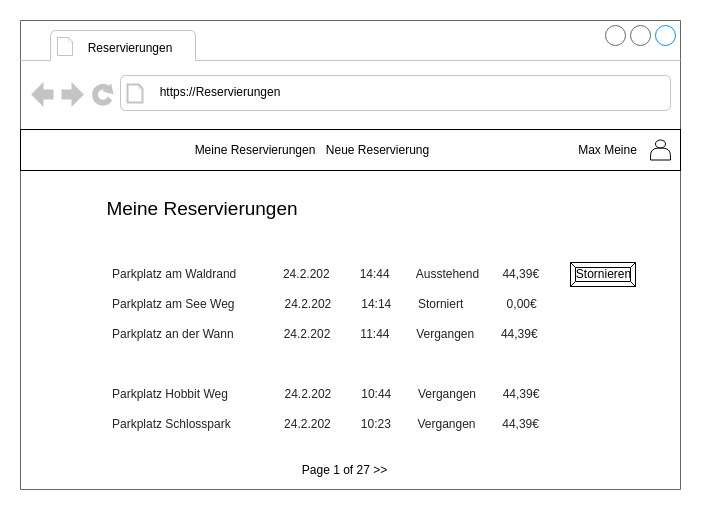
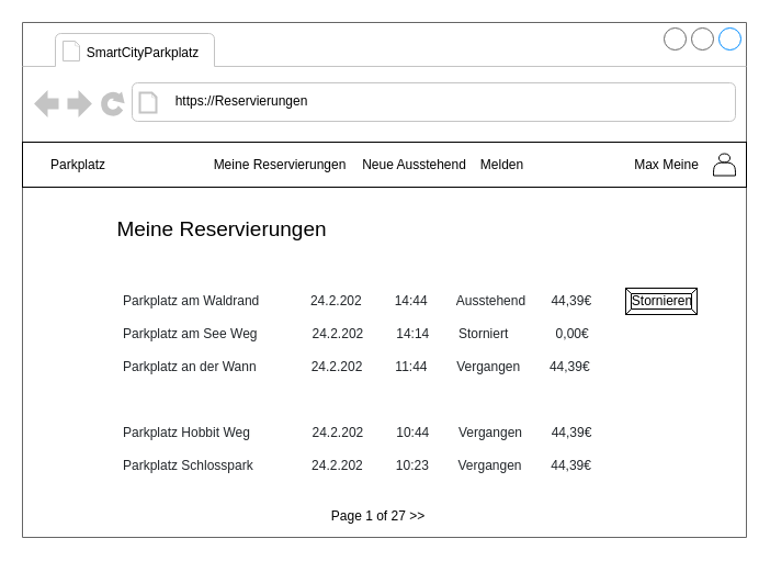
- <mxCell id="4" value="Reservierungen" style="text;html=1;strokeColor=none;fillColor=none;align=center;verticalAlign=middle;whiteSpace=wrap;rounded=0;" parent="2" vertex="1"><mxGeometry x="60" y="20" width="100" height="16" as="geometry" /></mxCell>
+ <mxCell id="4" value="SmartCityParkplatz" style="text;html=1;strokeColor=none;fillColor=none;align=center;verticalAlign=middle;whiteSpace=wrap;rounded=0;" parent="2" vertex="1"><mxGeometry x="60" y="20" width="100" height="16" as="geometry" /></mxCell>
+ <mxCell id="6" value="Parkplatz" style="text;html=1;strokeColor=none;fillColor=none;align=center;verticalAlign=middle;whiteSpace=wrap;rounded=0;" parent="2" vertex="1"><mxGeometry x="20" y="119.5" width="62" height="20" as="geometry" /></mxCell>
+ <mxCell id="19" value="Melden" style="text;html=1;strokeColor=none;fillColor=none;align=center;verticalAlign=middle;whiteSpace=wrap;rounded=0;" vertex="1" parent="2"><mxGeometry x="415" y="119.5" width="45" height="20" as="geometry" /></mxCell>
- <mxCell id="9" value="Neue Reservierung" style="text;html=1;strokeColor=none;fillColor=none;align=center;verticalAlign=middle;whiteSpace=wrap;rounded=0;" parent="2" vertex="1"><mxGeometry x="300" y="119.5" width="115" height="20" as="geometry" /></mxCell>
+ <mxCell id="9" value="Neue Ausstehend" style="text;html=1;strokeColor=none;fillColor=none;align=center;verticalAlign=middle;whiteSpace=wrap;rounded=0;" parent="2" vertex="1"><mxGeometry x="300" y="119.5" width="115" height="20" as="geometry" /></mxCell>
